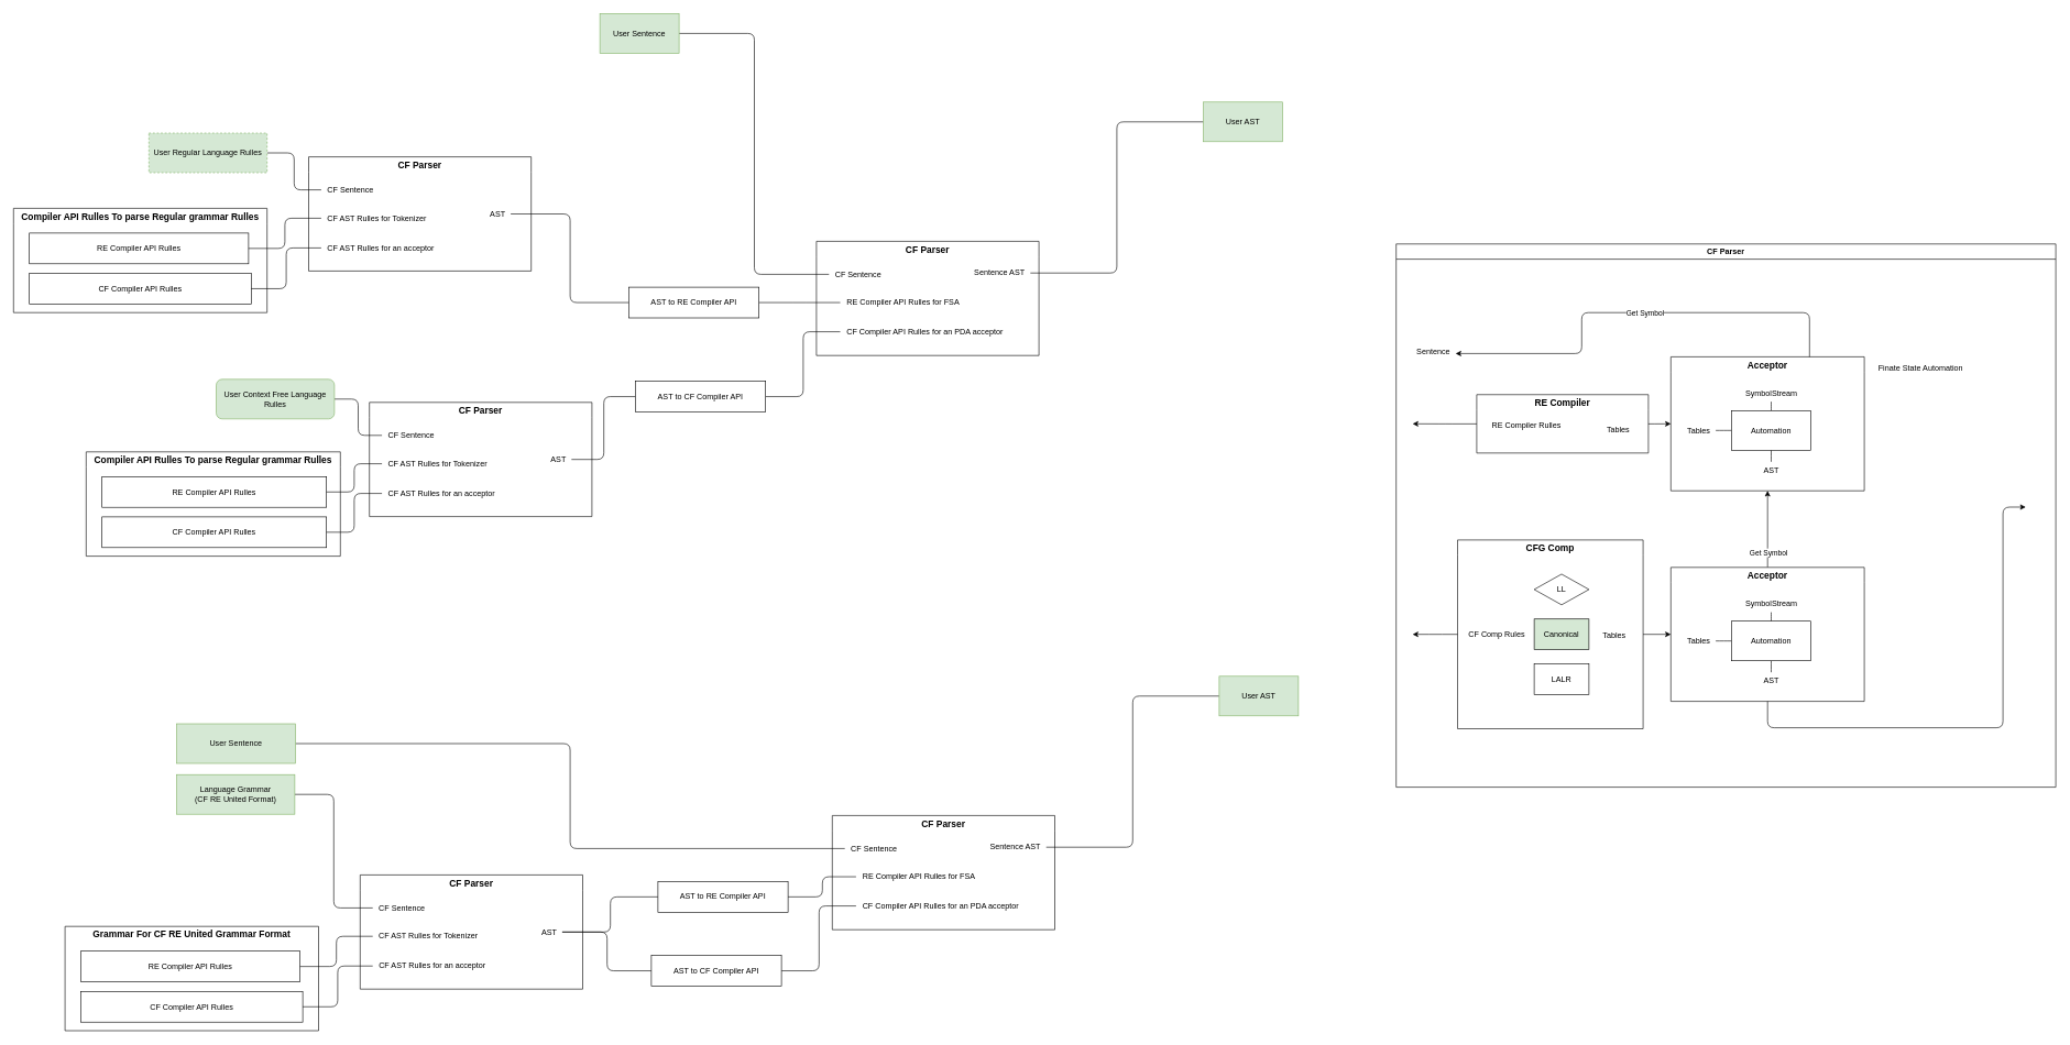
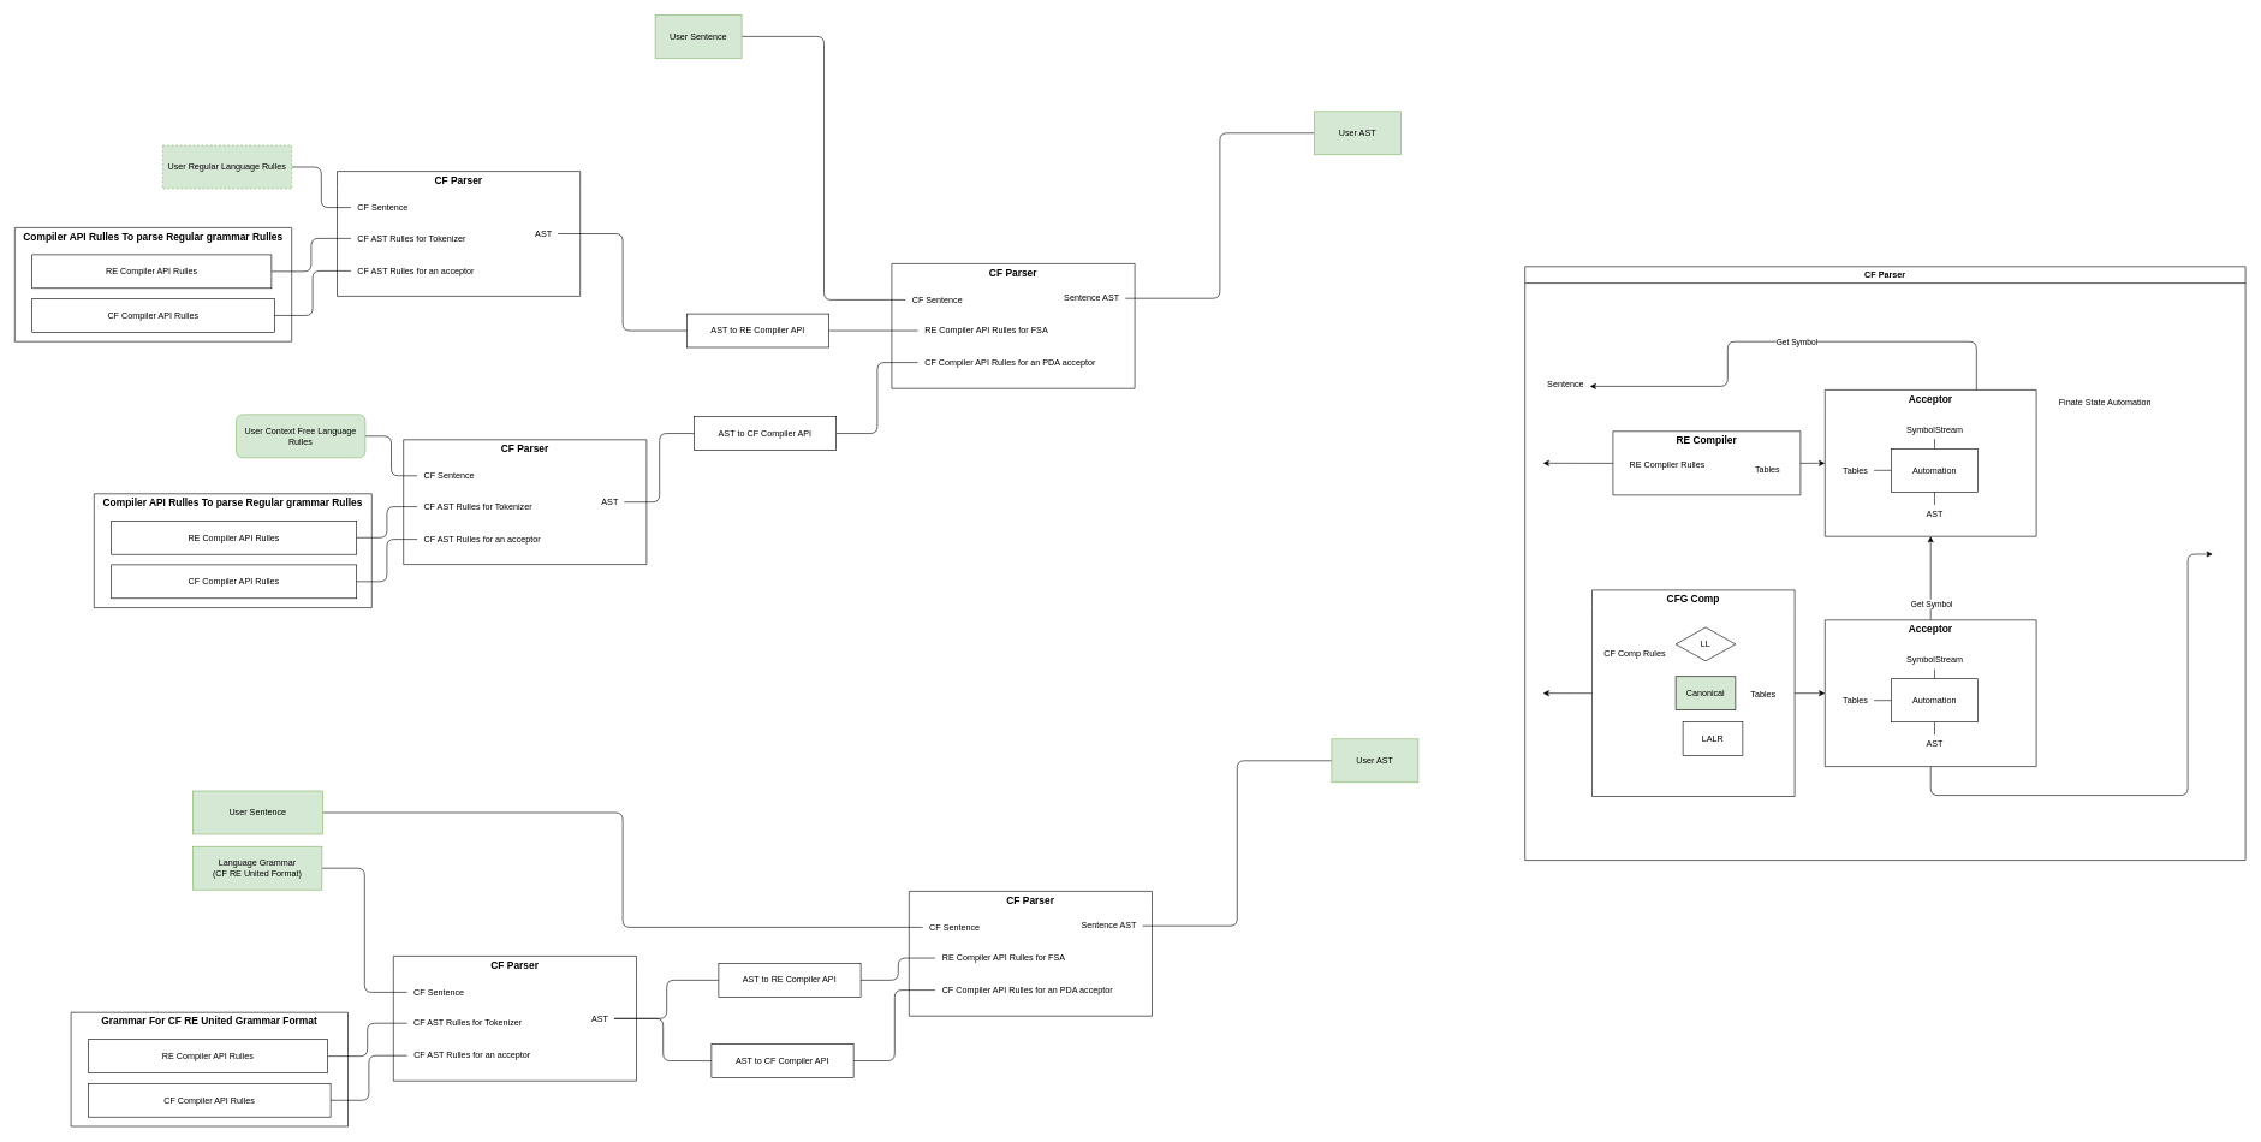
- <mxCell id="29" value="Finate State Automation" style="text;html=1;align=center;verticalAlign=middle;resizable=0;points=[];autosize=1;strokeColor=none;fillColor=none;" parent="9" vertex="1"><mxGeometry x="721" y="175.5" width="146" height="26" as="geometry" /></mxCell>
+ <mxCell id="29" value="Finate State Automation" style="text;html=1;align=center;verticalAlign=middle;resizable=0;points=[];autosize=1;strokeColor=none;fillColor=none;" parent="9" vertex="1"><mxGeometry x="731" y="175.5" width="146" height="26" as="geometry" /></mxCell>
- <mxCell id="33" value="CF Comp Rules" style="text;html=1;align=center;verticalAlign=middle;resizable=0;points=[];autosize=1;strokeColor=none;fillColor=none;rounded=0;" parent="32" vertex="1"><mxGeometry x="7" y="130" width="103" height="26" as="geometry" /></mxCell>
+ <mxCell id="33" value="CF Comp Rules" style="text;html=1;align=center;verticalAlign=middle;resizable=0;points=[];autosize=1;strokeColor=none;fillColor=none;rounded=0;" parent="32" vertex="1"><mxGeometry x="7" y="75" width="103" height="26" as="geometry" /></mxCell>
- <mxCell id="37" value="LALR" style="whiteSpace=wrap;html=1;align=center;treeFolding=1;treeMoving=1;newEdgeStyle={&quot;edgeStyle&quot;:&quot;elbowEdgeStyle&quot;,&quot;startArrow&quot;:&quot;none&quot;,&quot;endArrow&quot;:&quot;none&quot;};labelBackgroundColor=none;rounded=0;" parent="32" vertex="1"><mxGeometry x="116" y="187.75" width="83" height="46.5" as="geometry" /></mxCell>
+ <mxCell id="37" value="LALR" style="whiteSpace=wrap;html=1;align=center;treeFolding=1;treeMoving=1;newEdgeStyle={&quot;edgeStyle&quot;:&quot;elbowEdgeStyle&quot;,&quot;startArrow&quot;:&quot;none&quot;,&quot;endArrow&quot;:&quot;none&quot;};labelBackgroundColor=none;rounded=0;" parent="32" vertex="1"><mxGeometry x="126" y="182.75" width="83" height="46.5" as="geometry" /></mxCell>
